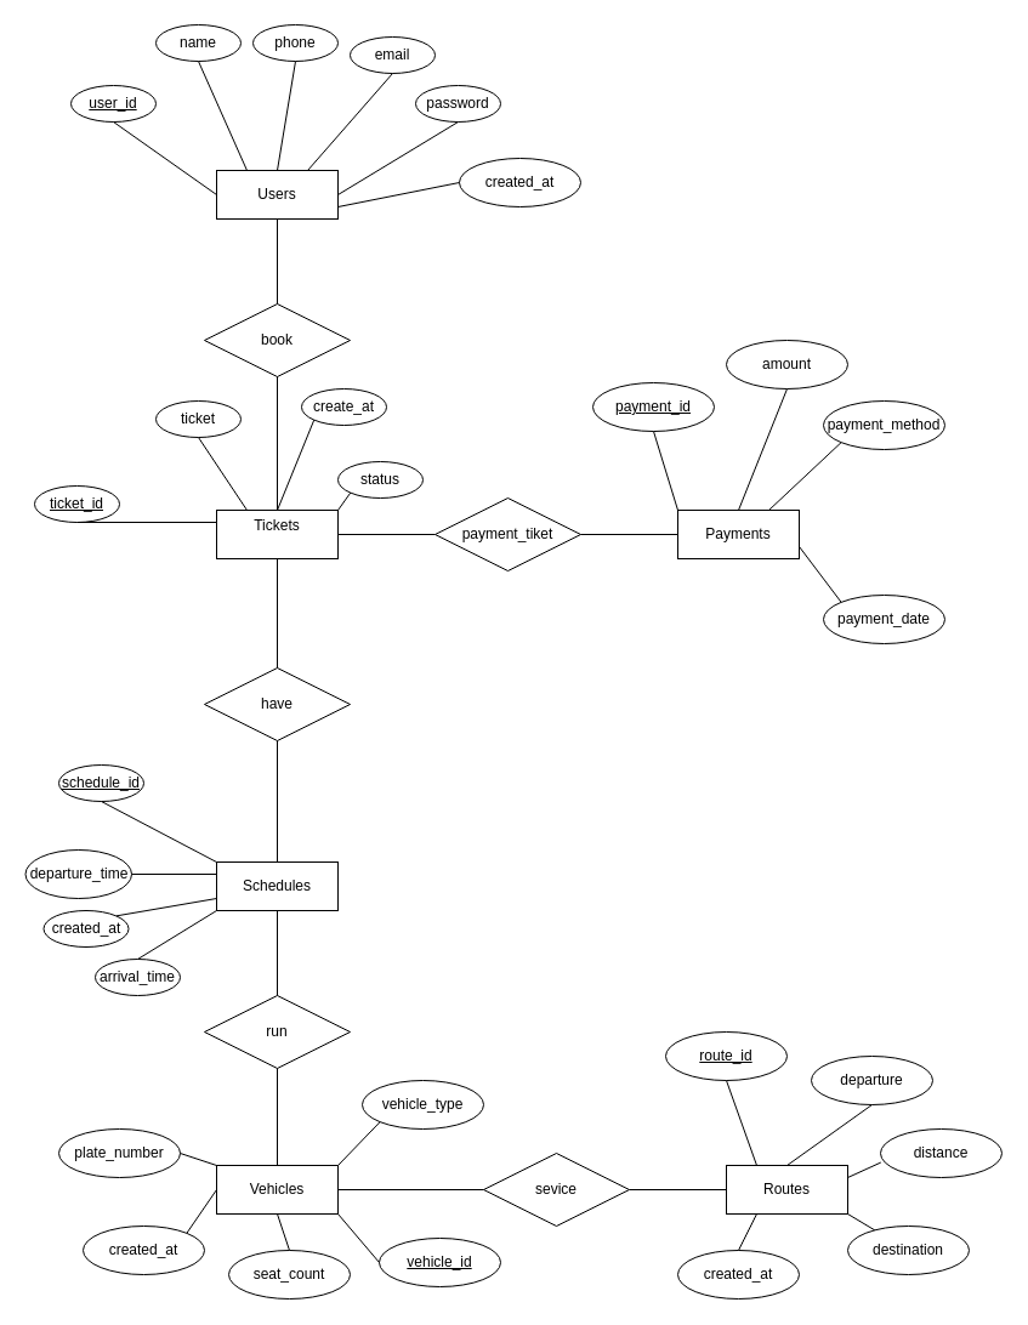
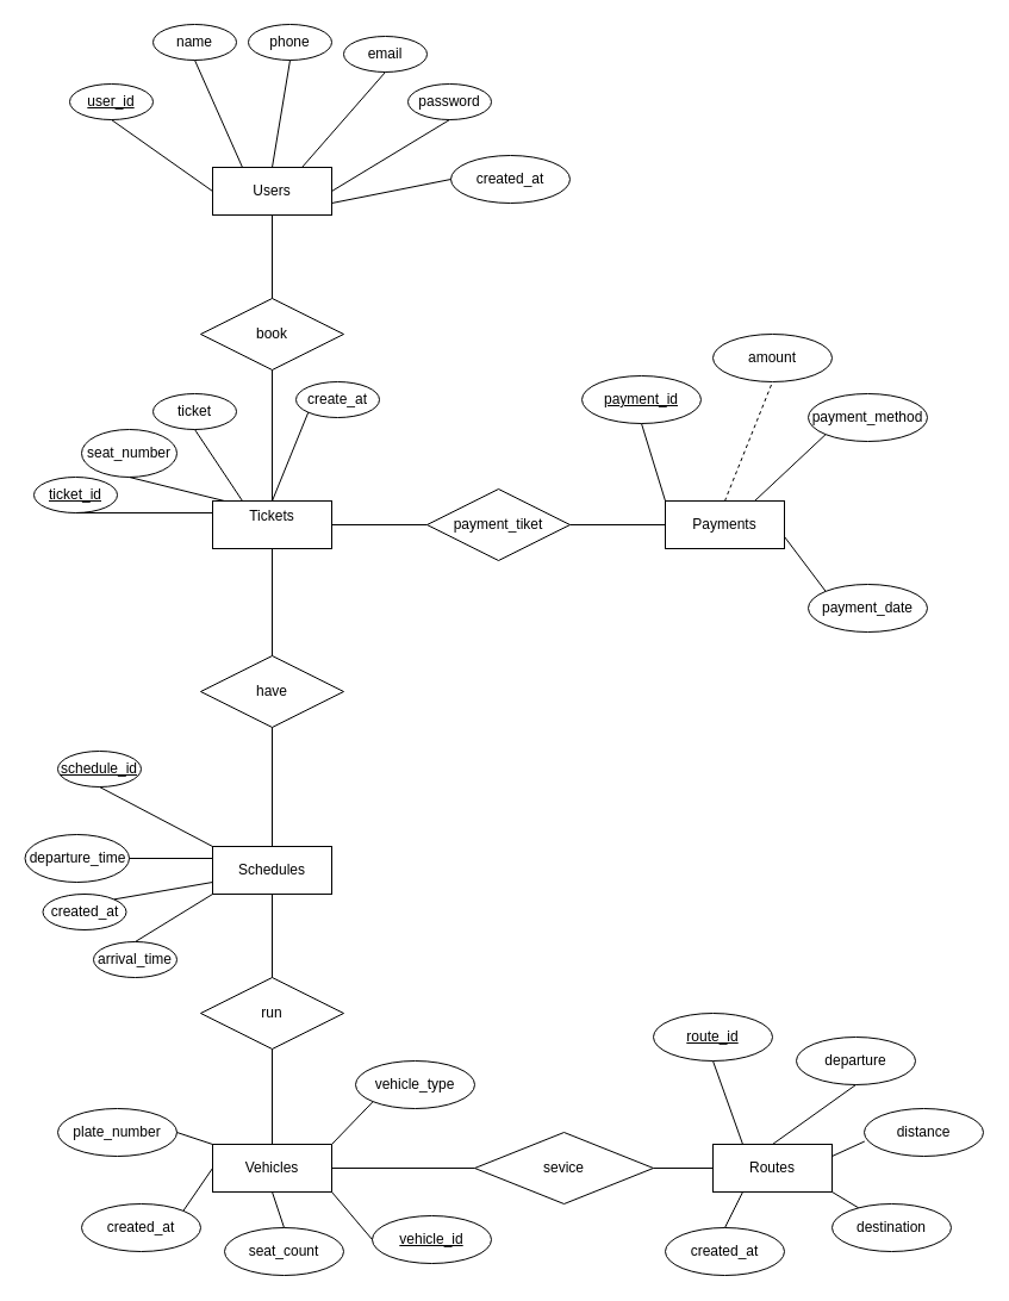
- <mxCell id="54" value="" style="endArrow=none;html=1;rounded=0;entryX=0.5;entryY=1;entryDx=0;entryDy=0;exitX=0.5;exitY=0;exitDx=0;exitDy=0;" edge="1" parent="1" source="5" target="51"><mxGeometry relative="1" as="geometry"><mxPoint x="208" y="520" as="sourcePoint" /><mxPoint x="368" y="520" as="targetPoint" /></mxGeometry></mxCell>
+ <mxCell id="54" value="" style="endArrow=none;html=1;rounded=0;entryX=0.5;entryY=1;entryDx=0;entryDy=0;exitX=0.5;exitY=0;exitDx=0;exitDy=0;dashed=1;" edge="1" parent="1" source="5" target="51"><mxGeometry relative="1" as="geometry"><mxPoint x="208" y="520" as="sourcePoint" /><mxPoint x="368" y="520" as="targetPoint" /></mxGeometry></mxCell>
+ <mxCell id="30" value="seat_number" style="ellipse;whiteSpace=wrap;html=1;align=center;" vertex="1" parent="1"><mxGeometry x="68" y="360" width="80" height="40" as="geometry" /></mxCell>
- <mxCell id="32" value="status" style="ellipse;whiteSpace=wrap;html=1;align=center;" vertex="1" parent="1"><mxGeometry x="278" y="380" width="70" height="30" as="geometry" /></mxCell>
+ <mxCell id="35" value="" style="endArrow=none;html=1;rounded=0;entryX=0.5;entryY=1;entryDx=0;entryDy=0;exitX=0.1;exitY=0;exitDx=0;exitDy=0;exitPerimeter=0;" edge="1" parent="1" source="6" target="30"><mxGeometry relative="1" as="geometry"><mxPoint x="208" y="190" as="sourcePoint" /><mxPoint x="368" y="190" as="targetPoint" /></mxGeometry></mxCell>
- <mxCell id="38" value="" style="endArrow=none;html=1;rounded=0;entryX=0;entryY=1;entryDx=0;entryDy=0;exitX=1;exitY=0;exitDx=0;exitDy=0;" edge="1" parent="1" source="6" target="32"><mxGeometry relative="1" as="geometry"><mxPoint x="208" y="190" as="sourcePoint" /><mxPoint x="368" y="190" as="targetPoint" /></mxGeometry></mxCell>
- <mxCell id="45" value="sevice" style="shape=rhombus;perimeter=rhombusPerimeter;whiteSpace=wrap;html=1;align=center;" vertex="1" parent="1"><mxGeometry x="398" y="950" width="120" height="60" as="geometry" /></mxCell>
+ <mxCell id="45" value="sevice" style="shape=rhombus;perimeter=rhombusPerimeter;whiteSpace=wrap;html=1;align=center;" vertex="1" parent="1"><mxGeometry x="398" y="950" width="150" height="60" as="geometry" /></mxCell>
